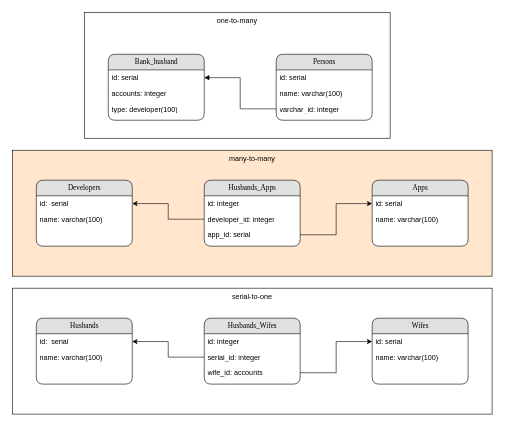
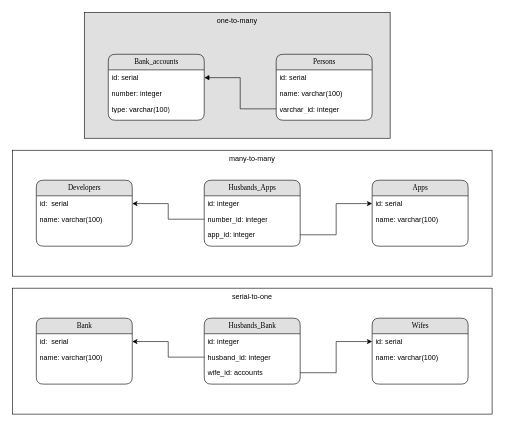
- <mxCell id="9" value="Bank_husband" style="swimlane;html=1;fontStyle=0;childLayout=stackLayout;horizontal=1;startSize=26;fillColor=#e0e0e0;horizontalStack=0;resizeParent=1;resizeLast=0;collapsible=1;marginBottom=0;swimlaneFillColor=#ffffff;align=center;rounded=1;shadow=0;comic=0;labelBackgroundColor=none;strokeWidth=1;fontFamily=Verdana;fontSize=12" vertex="1" parent="1"><mxGeometry x="180" y="90" width="160" height="110" as="geometry" /></mxCell>
+ <mxCell id="9" value="Bank_accounts" style="swimlane;html=1;fontStyle=0;childLayout=stackLayout;horizontal=1;startSize=26;fillColor=#e0e0e0;horizontalStack=0;resizeParent=1;resizeLast=0;collapsible=1;marginBottom=0;swimlaneFillColor=#ffffff;align=center;rounded=1;shadow=0;comic=0;labelBackgroundColor=none;strokeWidth=1;fontFamily=Verdana;fontSize=12" vertex="1" parent="1"><mxGeometry x="180" y="90" width="160" height="110" as="geometry" /></mxCell>
- <mxCell id="4" value="one-to-many" style="whiteSpace=wrap;html=1;verticalAlign=top;" vertex="1" parent="1"><mxGeometry x="140" y="20" width="510" height="210" as="geometry" /></mxCell>
+ <mxCell id="4" value="one-to-many" style="whiteSpace=wrap;html=1;verticalAlign=top;fillColor=#e0e0e0;" vertex="1" parent="1"><mxGeometry x="140" y="20" width="510" height="210" as="geometry" /></mxCell>
- <mxCell id="11" value="accounts: integer" style="text;html=1;strokeColor=none;fillColor=none;spacingLeft=4;spacingRight=4;whiteSpace=wrap;overflow=hidden;rotatable=0;points=[[0,0.5],[1,0.5]];portConstraint=eastwest;" vertex="1" parent="9"><mxGeometry y="52" width="160" height="26" as="geometry" /></mxCell>
+ <mxCell id="11" value="number: integer" style="text;html=1;strokeColor=none;fillColor=none;spacingLeft=4;spacingRight=4;whiteSpace=wrap;overflow=hidden;rotatable=0;points=[[0,0.5],[1,0.5]];portConstraint=eastwest;" vertex="1" parent="9"><mxGeometry y="52" width="160" height="26" as="geometry" /></mxCell>
- <mxCell id="12" value="type: developer(100)" style="text;html=1;strokeColor=none;fillColor=none;spacingLeft=4;spacingRight=4;whiteSpace=wrap;overflow=hidden;rotatable=0;points=[[0,0.5],[1,0.5]];portConstraint=eastwest;" vertex="1" parent="9"><mxGeometry y="78" width="160" height="26" as="geometry" /></mxCell>
+ <mxCell id="12" value="type: varchar(100)" style="text;html=1;strokeColor=none;fillColor=none;spacingLeft=4;spacingRight=4;whiteSpace=wrap;overflow=hidden;rotatable=0;points=[[0,0.5],[1,0.5]];portConstraint=eastwest;" vertex="1" parent="9"><mxGeometry y="78" width="160" height="26" as="geometry" /></mxCell>
- <mxCell id="3" value="many-to-many" style="whiteSpace=wrap;html=1;verticalAlign=top;fillColor=#ffe6cc;" vertex="1" parent="1"><mxGeometry x="20" y="250" width="800" height="210" as="geometry" /></mxCell>
+ <mxCell id="3" value="many-to-many" style="whiteSpace=wrap;html=1;verticalAlign=top;" vertex="1" parent="1"><mxGeometry x="20" y="250" width="800" height="210" as="geometry" /></mxCell>
- <mxCell id="19" value="developer_id: integer" style="text;html=1;strokeColor=none;fillColor=none;spacingLeft=4;spacingRight=4;whiteSpace=wrap;overflow=hidden;rotatable=0;points=[[0,0.5],[1,0.5]];portConstraint=eastwest;" vertex="1" parent="17"><mxGeometry y="52" width="160" height="26" as="geometry" /></mxCell>
+ <mxCell id="19" value="number_id: integer" style="text;html=1;strokeColor=none;fillColor=none;spacingLeft=4;spacingRight=4;whiteSpace=wrap;overflow=hidden;rotatable=0;points=[[0,0.5],[1,0.5]];portConstraint=eastwest;" vertex="1" parent="17"><mxGeometry y="52" width="160" height="26" as="geometry" /></mxCell>
- <mxCell id="20" value="app_id: serial" style="text;html=1;strokeColor=none;fillColor=none;spacingLeft=4;spacingRight=4;whiteSpace=wrap;overflow=hidden;rotatable=0;points=[[0,0.5],[1,0.5]];portConstraint=eastwest;" vertex="1" parent="17"><mxGeometry y="78" width="160" height="26" as="geometry" /></mxCell>
+ <mxCell id="20" value="app_id: integer" style="text;html=1;strokeColor=none;fillColor=none;spacingLeft=4;spacingRight=4;whiteSpace=wrap;overflow=hidden;rotatable=0;points=[[0,0.5],[1,0.5]];portConstraint=eastwest;" vertex="1" parent="17"><mxGeometry y="78" width="160" height="26" as="geometry" /></mxCell>
- <mxCell id="26" value="Husbands" style="swimlane;html=1;fontStyle=0;childLayout=stackLayout;horizontal=1;startSize=26;fillColor=#e0e0e0;horizontalStack=0;resizeParent=1;resizeLast=0;collapsible=1;marginBottom=0;swimlaneFillColor=#ffffff;align=center;rounded=1;shadow=0;comic=0;labelBackgroundColor=none;strokeWidth=1;fontFamily=Verdana;fontSize=12" vertex="1" parent="1"><mxGeometry x="60" y="530" width="160" height="110" as="geometry" /></mxCell>
+ <mxCell id="26" value="Bank" style="swimlane;html=1;fontStyle=0;childLayout=stackLayout;horizontal=1;startSize=26;fillColor=#e0e0e0;horizontalStack=0;resizeParent=1;resizeLast=0;collapsible=1;marginBottom=0;swimlaneFillColor=#ffffff;align=center;rounded=1;shadow=0;comic=0;labelBackgroundColor=none;strokeWidth=1;fontFamily=Verdana;fontSize=12" vertex="1" parent="1"><mxGeometry x="60" y="530" width="160" height="110" as="geometry" /></mxCell>
- <mxCell id="29" value="Husbands_Wifes" style="swimlane;html=1;fontStyle=0;childLayout=stackLayout;horizontal=1;startSize=26;fillColor=#e0e0e0;horizontalStack=0;resizeParent=1;resizeLast=0;collapsible=1;marginBottom=0;swimlaneFillColor=#ffffff;align=center;rounded=1;shadow=0;comic=0;labelBackgroundColor=none;strokeWidth=1;fontFamily=Verdana;fontSize=12" vertex="1" parent="1"><mxGeometry x="340" y="530" width="160" height="110" as="geometry" /></mxCell>
+ <mxCell id="29" value="Husbands_Bank" style="swimlane;html=1;fontStyle=0;childLayout=stackLayout;horizontal=1;startSize=26;fillColor=#e0e0e0;horizontalStack=0;resizeParent=1;resizeLast=0;collapsible=1;marginBottom=0;swimlaneFillColor=#ffffff;align=center;rounded=1;shadow=0;comic=0;labelBackgroundColor=none;strokeWidth=1;fontFamily=Verdana;fontSize=12" vertex="1" parent="1"><mxGeometry x="340" y="530" width="160" height="110" as="geometry" /></mxCell>
- <mxCell id="31" value="serial_id: integer" style="text;html=1;strokeColor=none;fillColor=none;spacingLeft=4;spacingRight=4;whiteSpace=wrap;overflow=hidden;rotatable=0;points=[[0,0.5],[1,0.5]];portConstraint=eastwest;" vertex="1" parent="29"><mxGeometry y="52" width="160" height="26" as="geometry" /></mxCell>
+ <mxCell id="31" value="husband_id: integer" style="text;html=1;strokeColor=none;fillColor=none;spacingLeft=4;spacingRight=4;whiteSpace=wrap;overflow=hidden;rotatable=0;points=[[0,0.5],[1,0.5]];portConstraint=eastwest;" vertex="1" parent="29"><mxGeometry y="52" width="160" height="26" as="geometry" /></mxCell>
